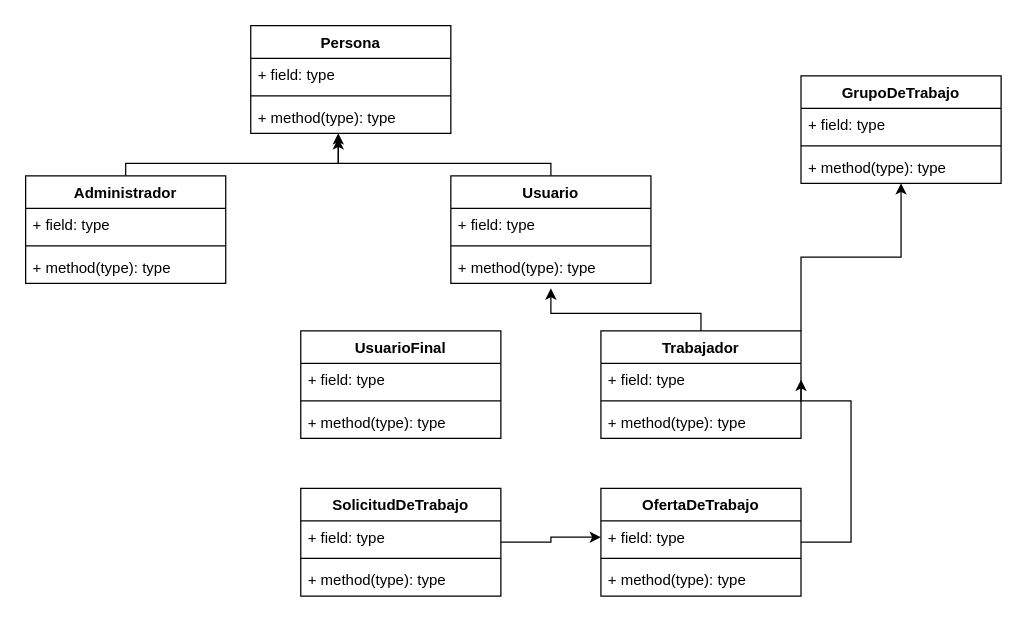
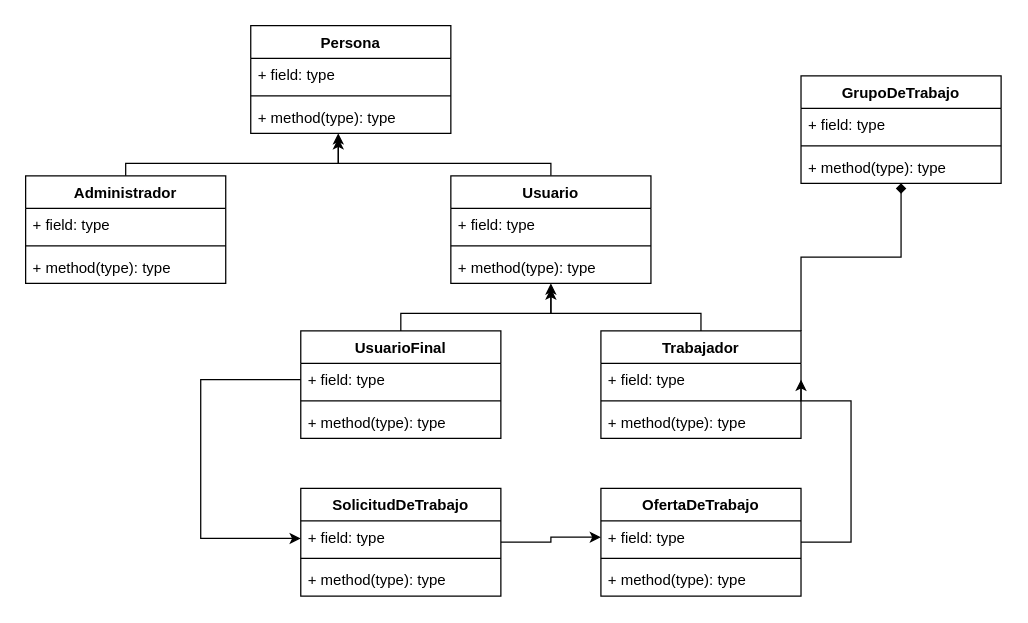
- <mxCell id="18" style="edgeStyle=orthogonalEdgeStyle;rounded=0;orthogonalLoop=1;jettySize=auto;html=1;" edge="1" parent="1" source="19" target="23"><mxGeometry relative="1" as="geometry"><Array as="points"><mxPoint x="640" y="205" /><mxPoint x="720" y="205" /></Array></mxGeometry></mxCell>
+ <mxCell id="18" style="edgeStyle=orthogonalEdgeStyle;rounded=0;orthogonalLoop=1;jettySize=auto;html=1;endArrow=diamond;" edge="1" parent="1" source="19" target="23"><mxGeometry relative="1" as="geometry"><Array as="points"><mxPoint x="640" y="205" /><mxPoint x="720" y="205" /></Array></mxGeometry></mxCell>
+ <mxCell id="7" value="" style="edgeStyle=orthogonalEdgeStyle;rounded=0;orthogonalLoop=1;jettySize=auto;html=1;" edge="1" parent="1" source="8" target="38"><mxGeometry relative="1" as="geometry"><Array as="points"><mxPoint x="320" y="250" /><mxPoint x="440" y="250" /></Array></mxGeometry></mxCell>
+ <mxCell id="6" style="edgeStyle=orthogonalEdgeStyle;rounded=0;orthogonalLoop=1;jettySize=auto;html=1;" edge="1" parent="1" source="8" target="28"><mxGeometry relative="1" as="geometry"><Array as="points"><mxPoint x="160" y="303" /><mxPoint x="160" y="430" /></Array></mxGeometry></mxCell>
